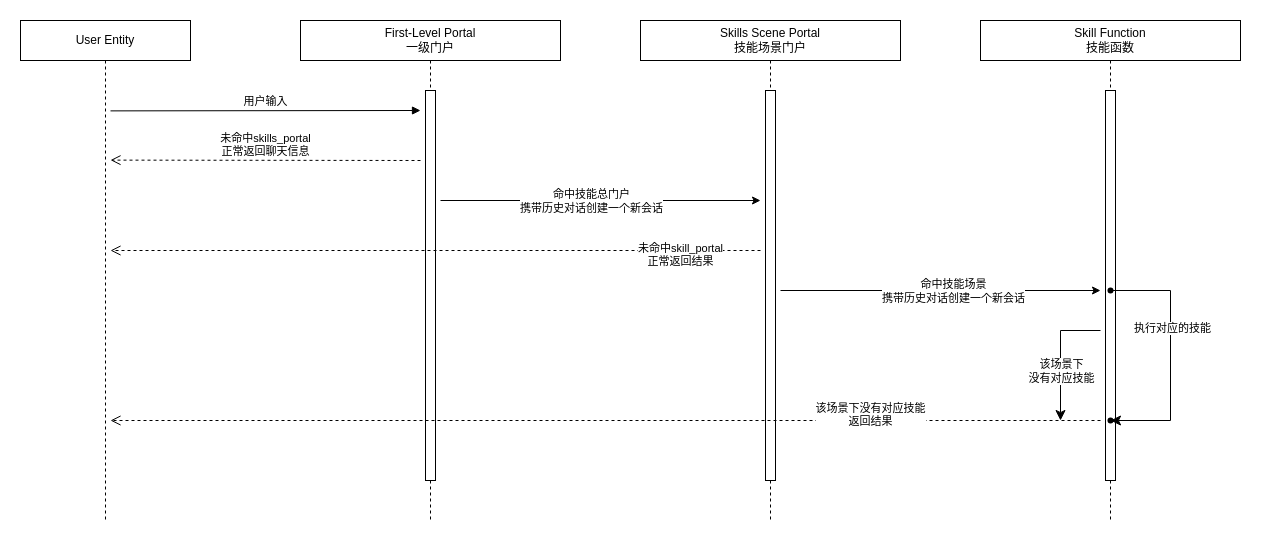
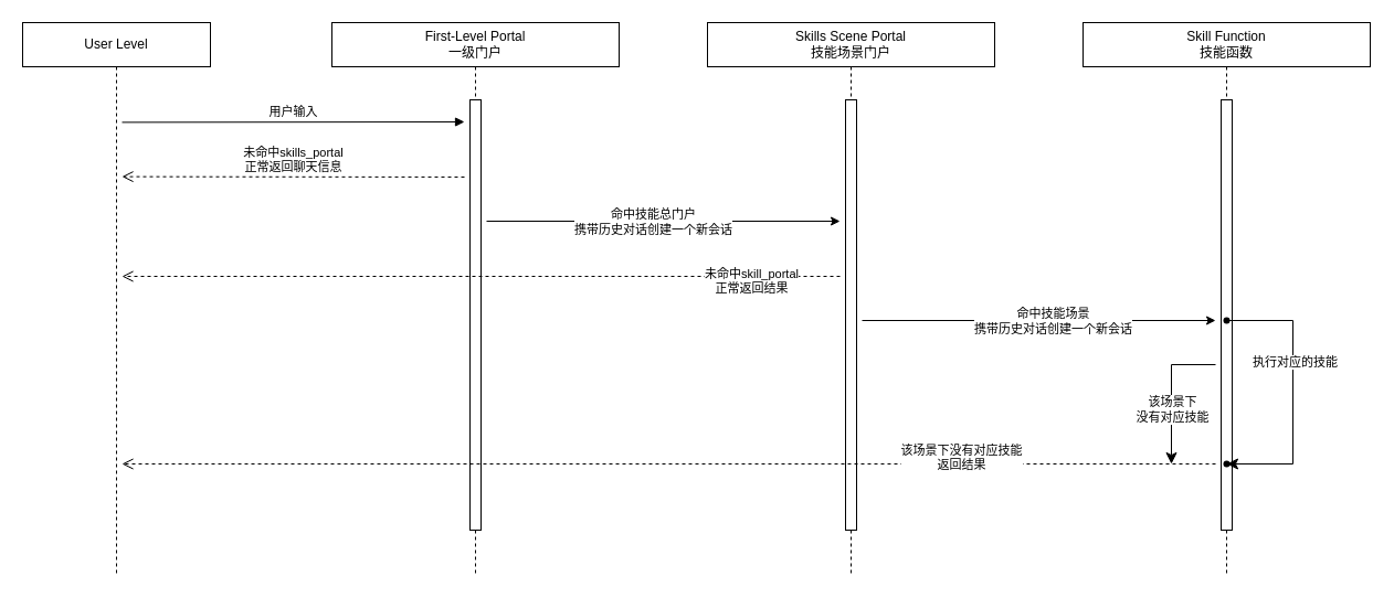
- <mxCell id="7" value="User&amp;nbsp;Entity" style="shape=umlLifeline;perimeter=lifelinePerimeter;whiteSpace=wrap;html=1;container=0;dropTarget=0;collapsible=0;recursiveResize=0;outlineConnect=0;portConstraint=eastwest;newEdgeStyle={&quot;edgeStyle&quot;:&quot;elbowEdgeStyle&quot;,&quot;elbow&quot;:&quot;vertical&quot;,&quot;curved&quot;:0,&quot;rounded&quot;:0};rounded=0;" vertex="1" parent="1"><mxGeometry x="20" y="20" width="170" height="500" as="geometry" /></mxCell>
+ <mxCell id="7" value="User&amp;nbsp;Level" style="shape=umlLifeline;perimeter=lifelinePerimeter;whiteSpace=wrap;html=1;container=0;dropTarget=0;collapsible=0;recursiveResize=0;outlineConnect=0;portConstraint=eastwest;newEdgeStyle={&quot;edgeStyle&quot;:&quot;elbowEdgeStyle&quot;,&quot;elbow&quot;:&quot;vertical&quot;,&quot;curved&quot;:0,&quot;rounded&quot;:0};rounded=0;" vertex="1" parent="1"><mxGeometry x="20" y="20" width="170" height="500" as="geometry" /></mxCell>
